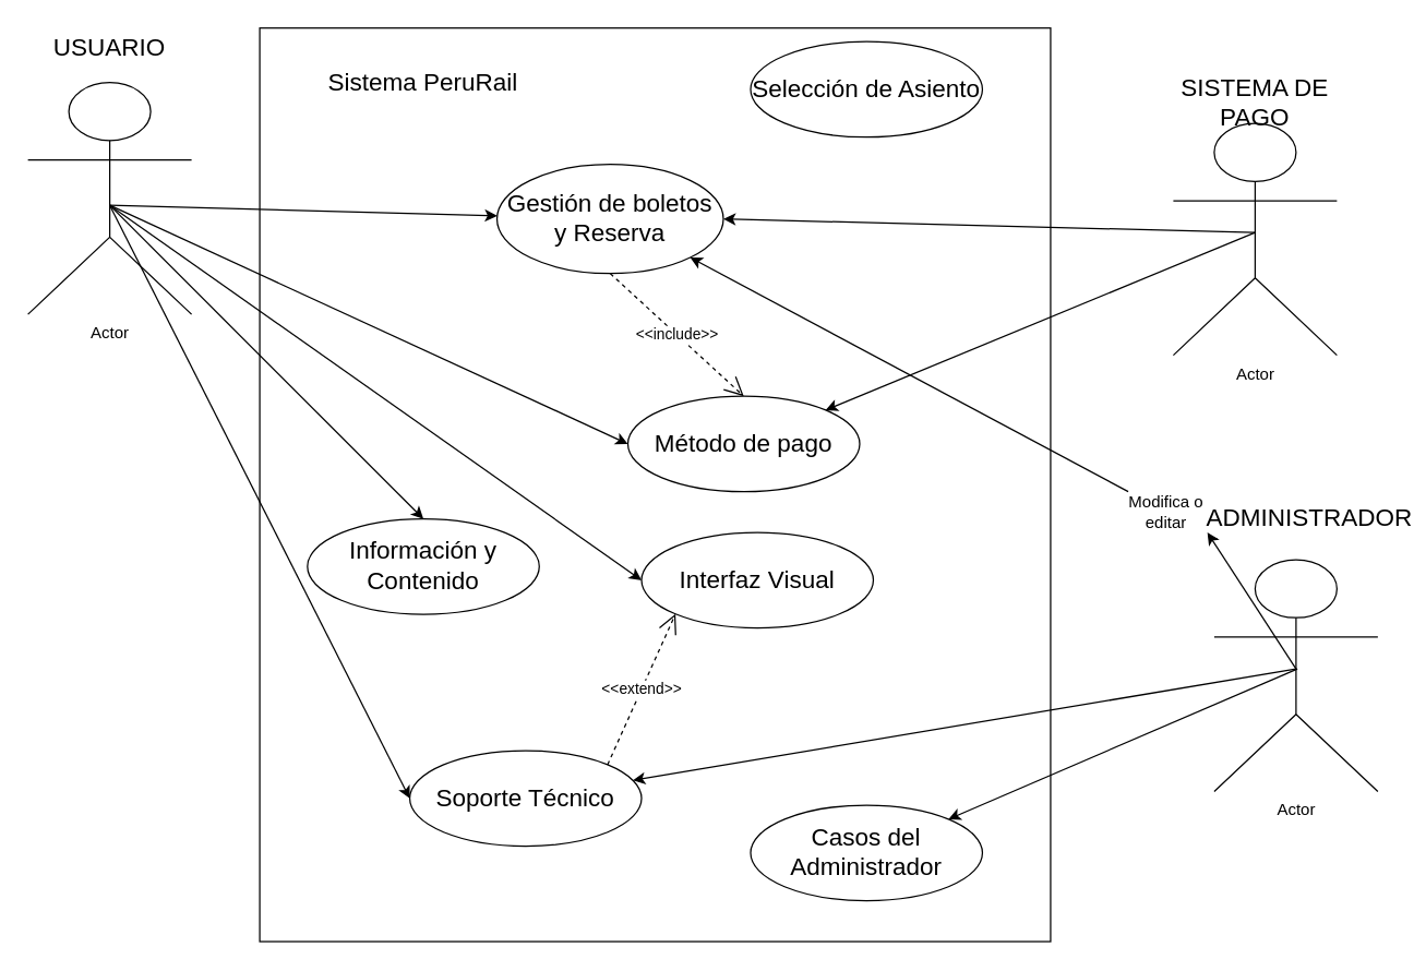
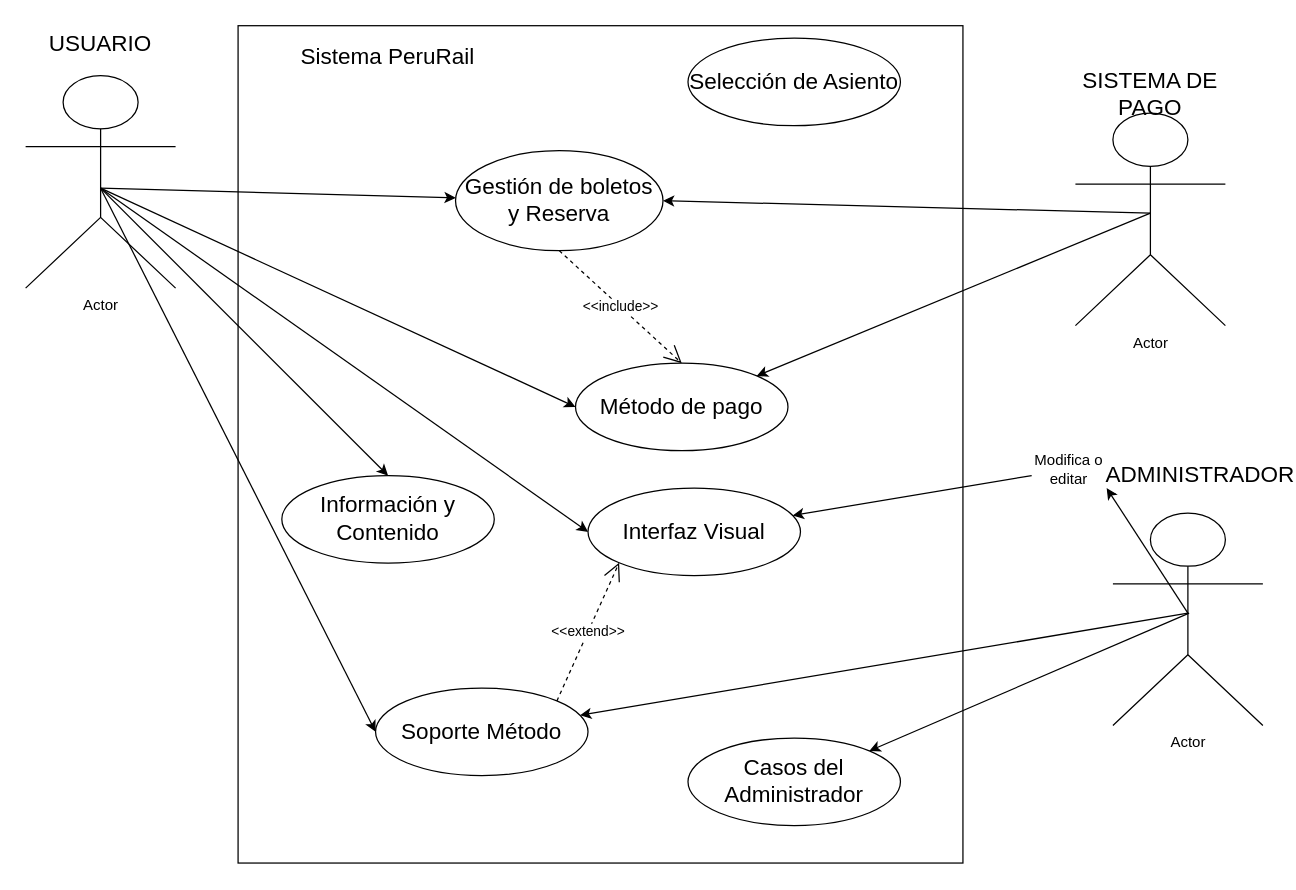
- <mxCell id="16" value="&lt;font style=&quot;font-size: 18px;&quot;&gt;Sistema PeruRail&lt;/font&gt;" style="text;html=1;align=center;verticalAlign=middle;whiteSpace=wrap;rounded=0;" parent="1" vertex="1"><mxGeometry x="210" y="45" width="200" height="30" as="geometry" /></mxCell>
+ <mxCell id="16" value="&lt;font style=&quot;font-size: 18px;&quot;&gt;Sistema PeruRail&lt;/font&gt;" style="text;html=1;align=center;verticalAlign=middle;whiteSpace=wrap;rounded=0;" parent="1" vertex="1"><mxGeometry x="210" y="30" width="200" height="30" as="geometry" /></mxCell>
- <mxCell id="25" value="" style="endArrow=classic;html=1;rounded=0;entryX=1;entryY=1;entryDx=0;entryDy=0;" parent="1" source="27" target="3" edge="1"><mxGeometry width="50" height="50" relative="1" as="geometry"><mxPoint x="950" y="490" as="sourcePoint" /><mxPoint x="706" y="611" as="targetPoint" /></mxGeometry></mxCell>
+ <mxCell id="25" value="" style="endArrow=classic;html=1;rounded=0;" parent="1" source="27" target="8" edge="1"><mxGeometry width="50" height="50" relative="1" as="geometry"><mxPoint x="950" y="490" as="sourcePoint" /><mxPoint x="706" y="611" as="targetPoint" /></mxGeometry></mxCell>
- <mxCell id="7" value="&lt;font style=&quot;font-size: 18px;&quot;&gt;Soporte Técnico&lt;/font&gt;" style="ellipse;whiteSpace=wrap;html=1;" parent="1" vertex="1"><mxGeometry x="300" y="550" width="170" height="70" as="geometry" /></mxCell>
+ <mxCell id="7" value="&lt;font style=&quot;font-size: 18px;&quot;&gt;Soporte Método&lt;/font&gt;" style="ellipse;whiteSpace=wrap;html=1;" parent="1" vertex="1"><mxGeometry x="300" y="550" width="170" height="70" as="geometry" /></mxCell>
